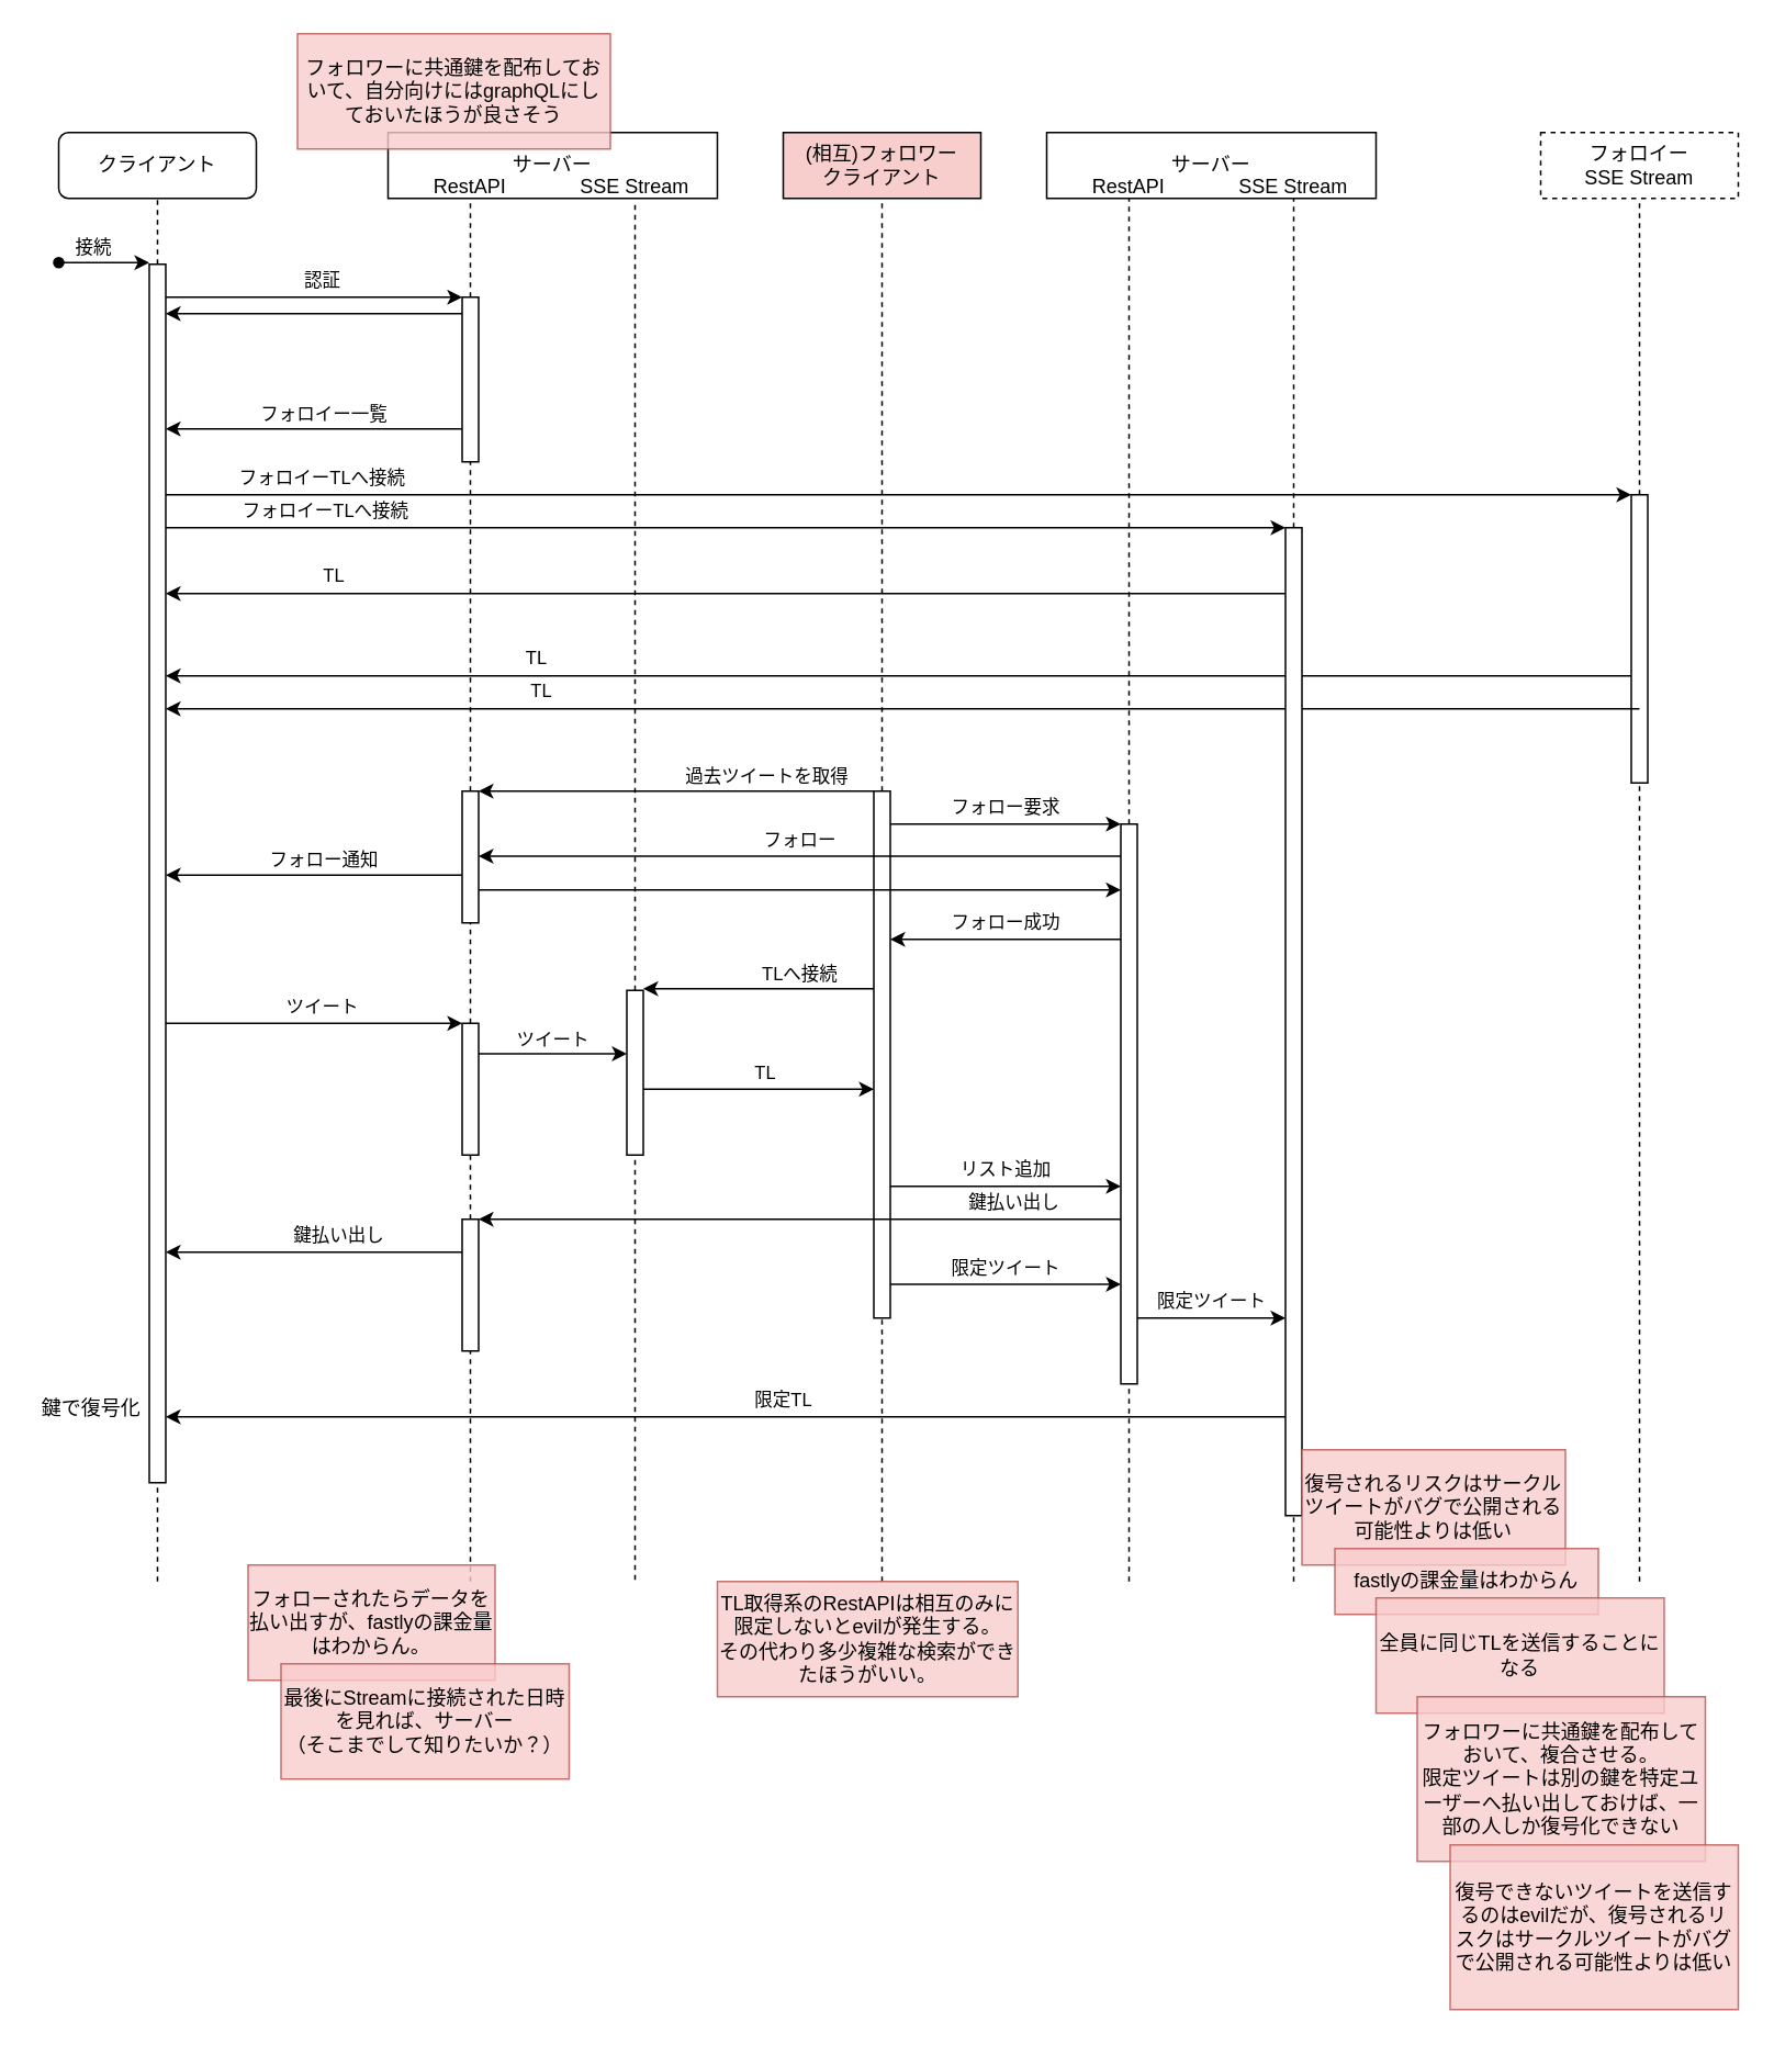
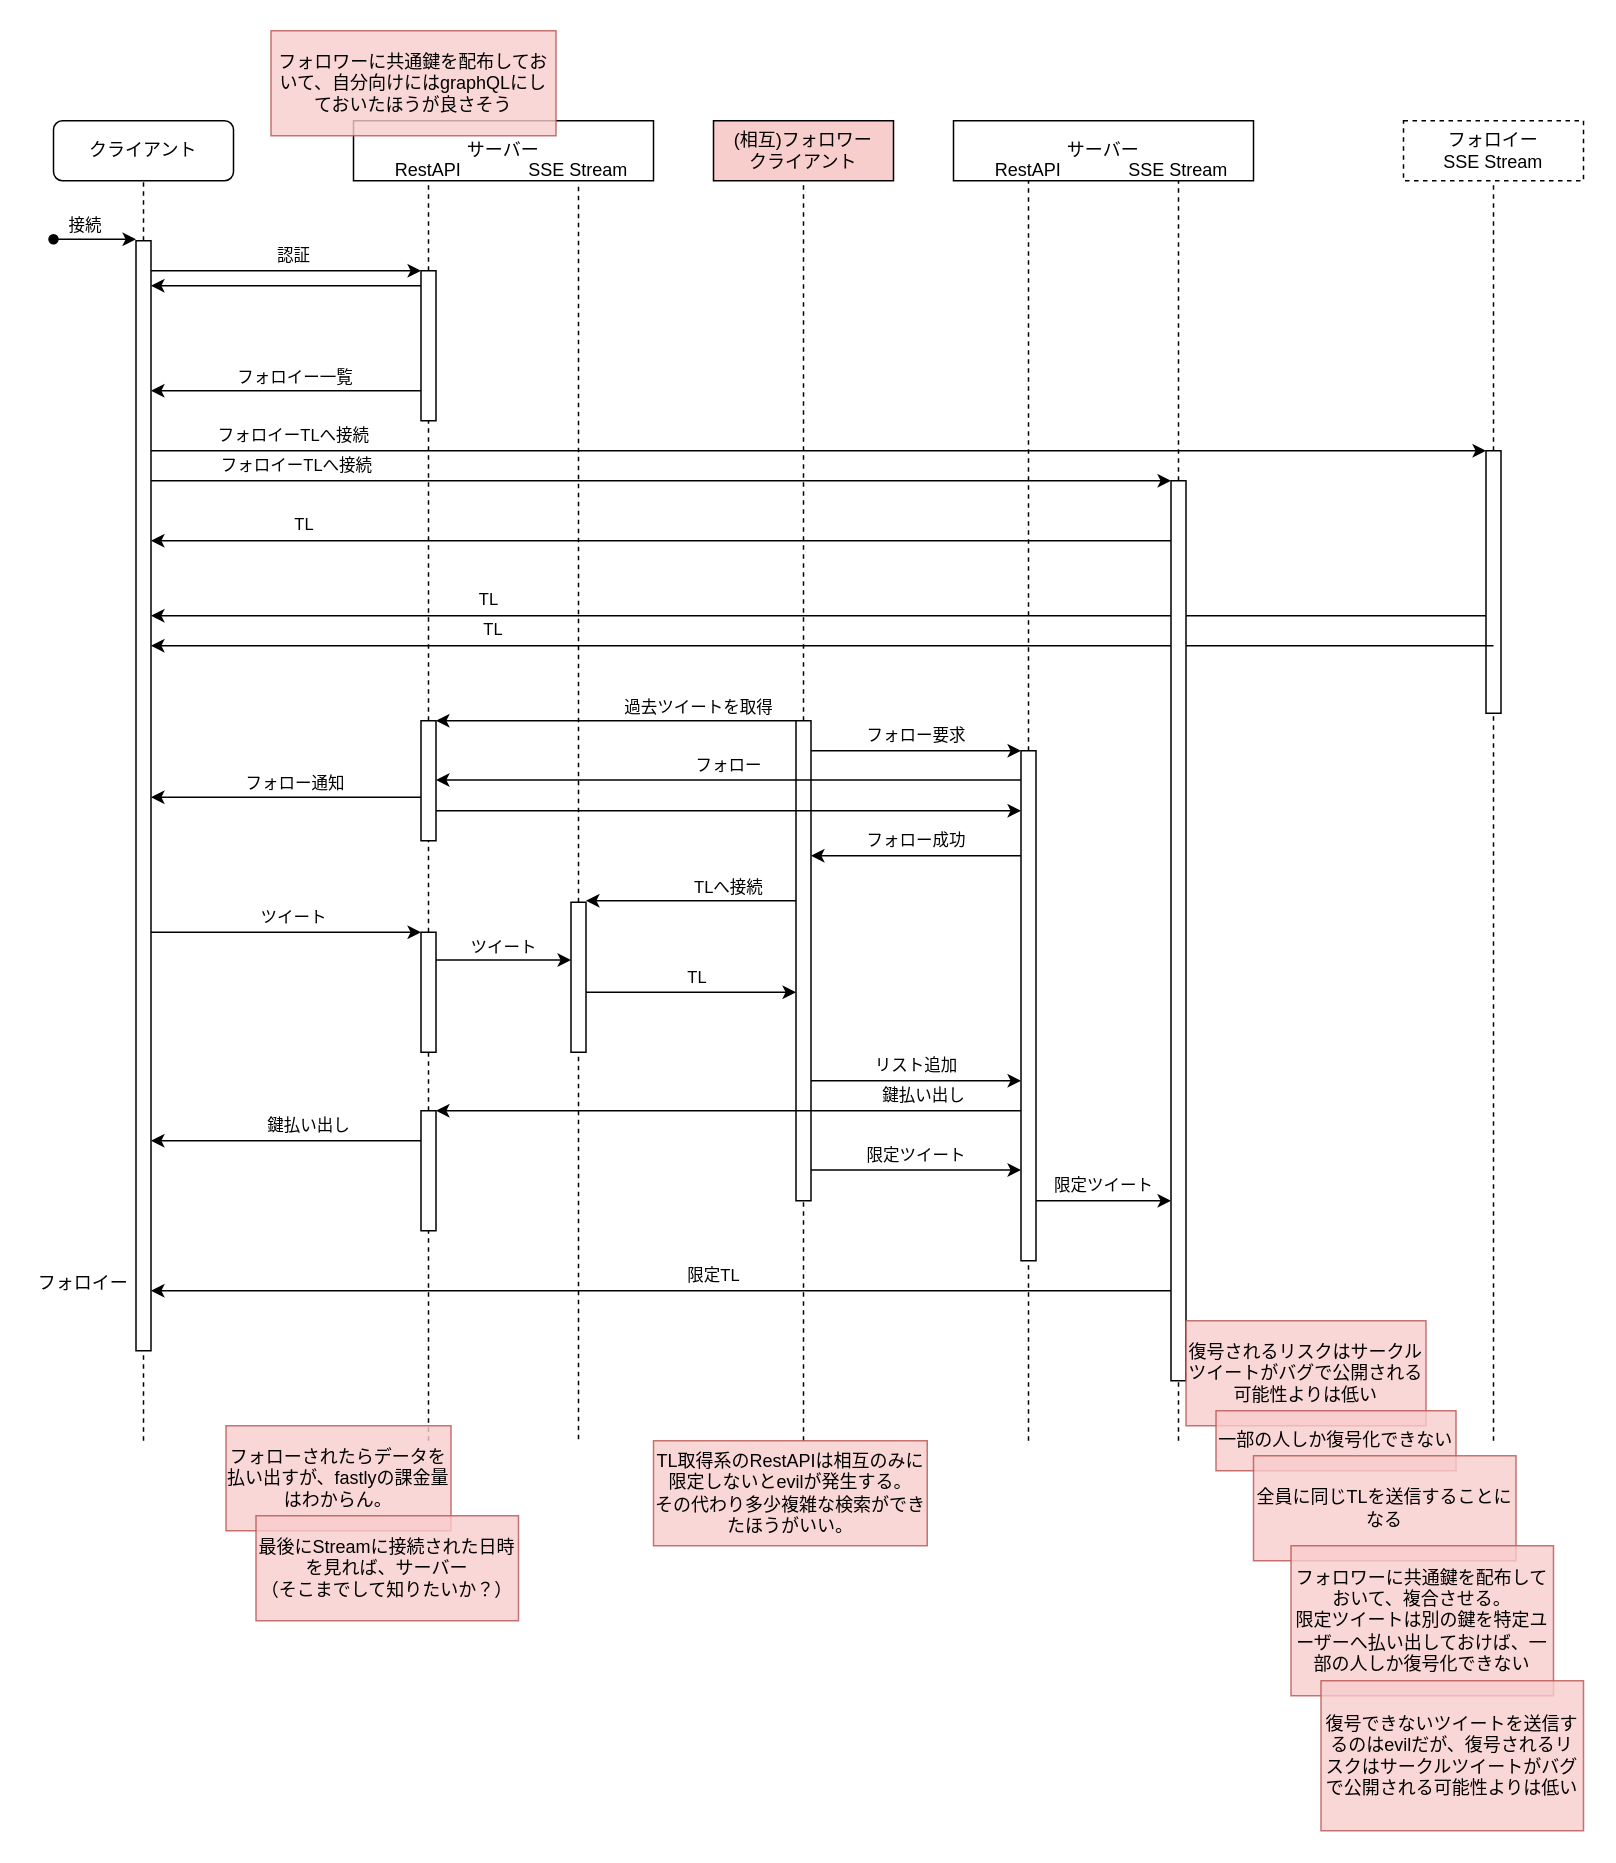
- <mxCell id="72" value="鍵で復号化" style="text;html=1;strokeColor=none;fillColor=none;align=center;verticalAlign=middle;whiteSpace=wrap;rounded=0;" vertex="1" parent="1"><mxGeometry x="20" y="840" width="70" height="30" as="geometry" /></mxCell>
+ <mxCell id="72" value="フォロイー" style="text;html=1;strokeColor=none;fillColor=none;align=center;verticalAlign=middle;whiteSpace=wrap;rounded=0;" vertex="1" parent="1"><mxGeometry x="20" y="840" width="70" height="30" as="geometry" /></mxCell>
- <mxCell id="78" value="fastlyの課金量はわからん" style="text;html=1;strokeColor=#b85450;fillColor=#f8cecc;align=center;verticalAlign=middle;whiteSpace=wrap;rounded=0;opacity=80;" vertex="1" parent="1"><mxGeometry x="810" y="940" width="160" height="40" as="geometry" /></mxCell>
+ <mxCell id="78" value="一部の人しか復号化できない" style="text;html=1;strokeColor=#b85450;fillColor=#f8cecc;align=center;verticalAlign=middle;whiteSpace=wrap;rounded=0;opacity=80;" vertex="1" parent="1"><mxGeometry x="810" y="940" width="160" height="40" as="geometry" /></mxCell>
